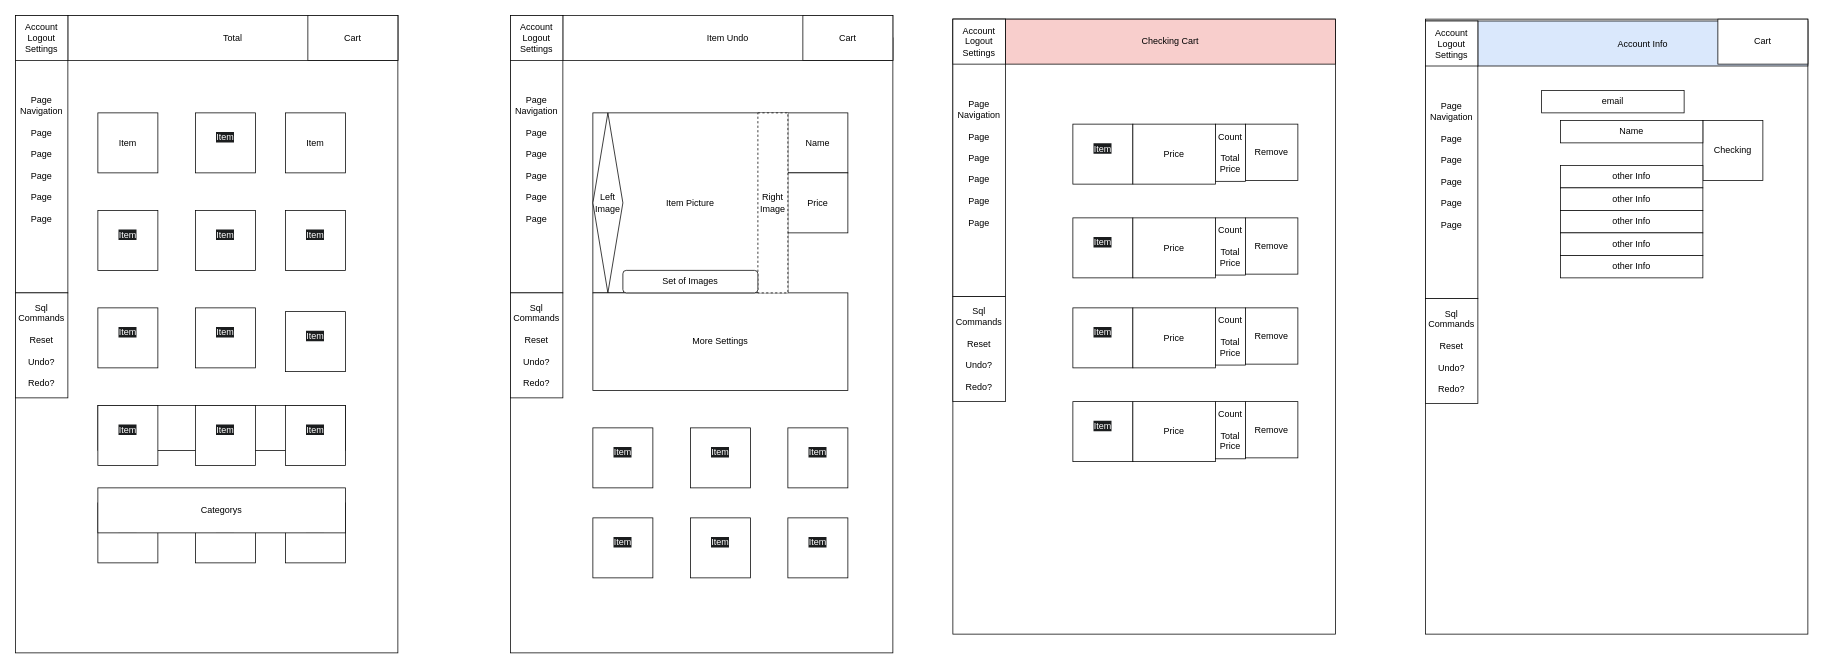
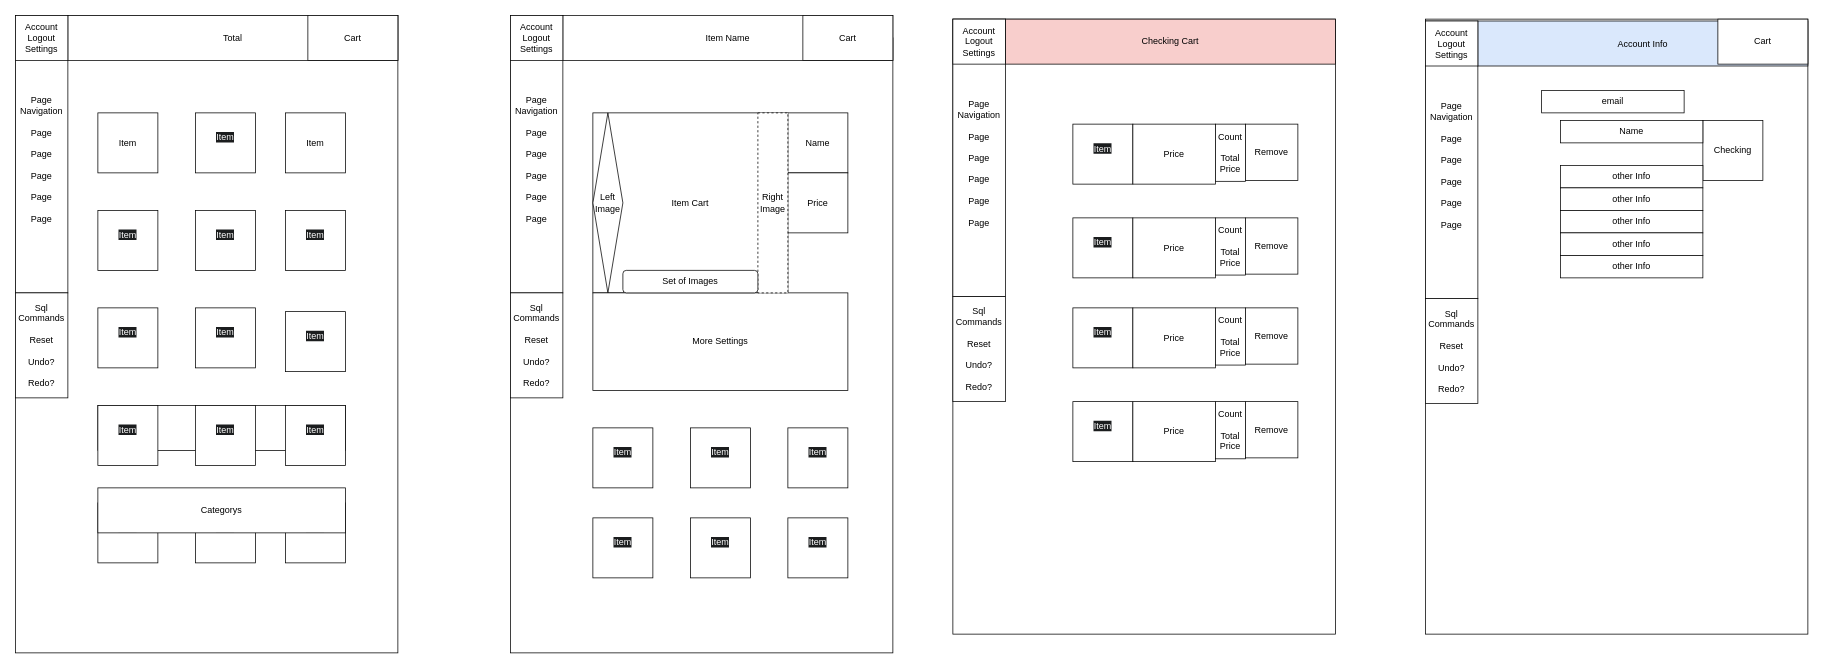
- <mxCell id="25" value="Item Undo" style="rounded=0;whiteSpace=wrap;html=1;" vertex="1" parent="1"><mxGeometry x="750" y="20" width="440" height="60" as="geometry" /></mxCell>
+ <mxCell id="25" value="Item Name" style="rounded=0;whiteSpace=wrap;html=1;" vertex="1" parent="1"><mxGeometry x="750" y="20" width="440" height="60" as="geometry" /></mxCell>
- <mxCell id="20" value="Item Picture" style="whiteSpace=wrap;html=1;" vertex="1" parent="1"><mxGeometry x="790" y="150" width="260" height="240" as="geometry" /></mxCell>
+ <mxCell id="20" value="Item Cart" style="whiteSpace=wrap;html=1;" vertex="1" parent="1"><mxGeometry x="790" y="150" width="260" height="240" as="geometry" /></mxCell>
